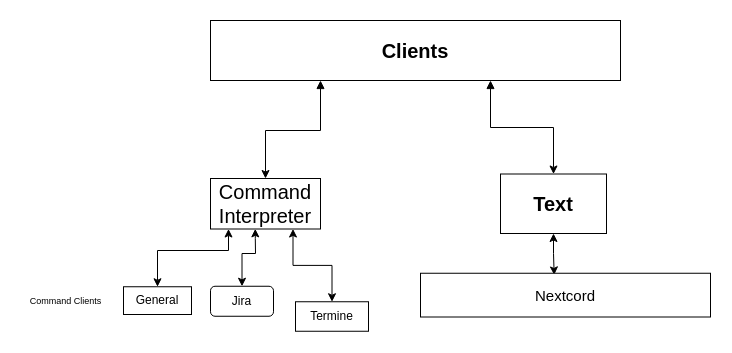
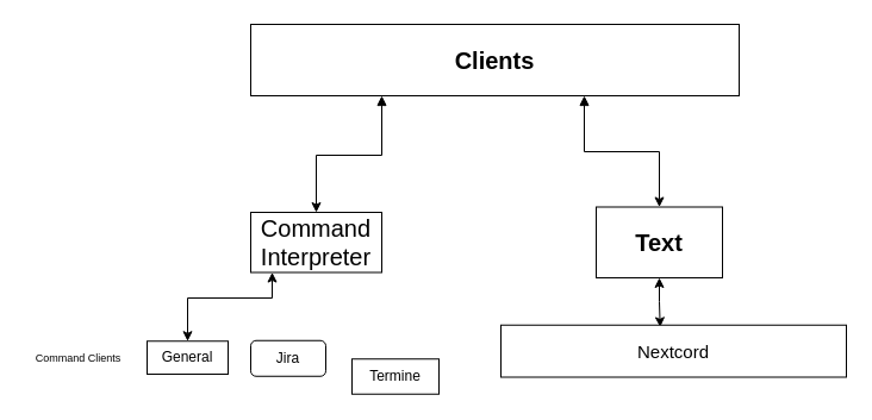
- <mxCell id="5" style="edgeStyle=orthogonalEdgeStyle;rounded=0;orthogonalLoop=1;jettySize=auto;html=1;entryX=0.5;entryY=0;entryDx=0;entryDy=0;fontSize=9;startArrow=classic;startFill=1;exitX=0.407;exitY=0.997;exitDx=0;exitDy=0;exitPerimeter=0;" parent="1" source="8" target="9" edge="1"><mxGeometry relative="1" as="geometry"><Array as="points"><mxPoint x="255" y="238" /><mxPoint x="255" y="238" /><mxPoint x="255" y="253" /><mxPoint x="241" y="253" /></Array></mxGeometry></mxCell>
- <mxCell id="6" value="" style="edgeStyle=orthogonalEdgeStyle;rounded=0;orthogonalLoop=1;jettySize=auto;html=1;fontSize=9;startArrow=classic;startFill=1;exitX=0.75;exitY=1;exitDx=0;exitDy=0;" parent="1" source="8" target="10" edge="1"><mxGeometry relative="1" as="geometry" /></mxCell>
